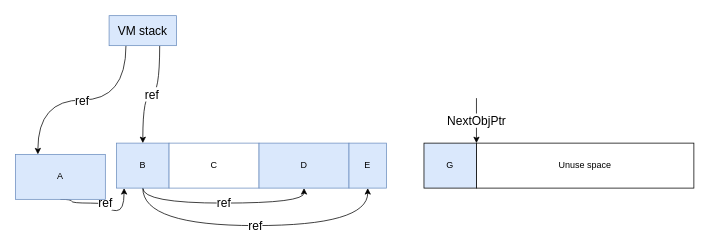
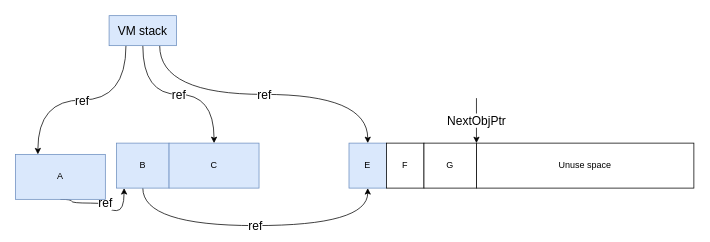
- <mxCell id="13" value="&lt;font style=&quot;font-size: 16px;&quot;&gt;ref&lt;/font&gt;" style="edgeStyle=orthogonalEdgeStyle;rounded=0;orthogonalLoop=1;jettySize=auto;html=1;exitX=0.75;exitY=1;exitDx=0;exitDy=0;curved=1;" edge="1" parent="1" source="14" target="7"><mxGeometry relative="1" as="geometry" /></mxCell>
+ <mxCell id="13" value="&lt;font style=&quot;font-size: 16px;&quot;&gt;ref&lt;/font&gt;" style="edgeStyle=orthogonalEdgeStyle;rounded=0;orthogonalLoop=1;jettySize=auto;html=1;exitX=0.75;exitY=1;exitDx=0;exitDy=0;entryX=0.5;entryY=0;entryDx=0;entryDy=0;curved=1;" edge="1" parent="1" source="14" target="15"><mxGeometry relative="1" as="geometry" /></mxCell>
+ <mxCell id="12" value="&lt;font style=&quot;font-size: 16px;&quot;&gt;ref&lt;/font&gt;" style="edgeStyle=orthogonalEdgeStyle;rounded=0;orthogonalLoop=1;jettySize=auto;html=1;exitX=0.5;exitY=1;exitDx=0;exitDy=0;entryX=0.5;entryY=0;entryDx=0;entryDy=0;curved=1;" edge="1" parent="1" source="14" target="8"><mxGeometry relative="1" as="geometry" /></mxCell>
- <mxCell id="8" value="C" style="rounded=0;whiteSpace=wrap;html=1;fillColor=#ffffff;strokeColor=#6c8ebf;" vertex="1" parent="1"><mxGeometry x="225" y="190" width="120" height="60" as="geometry" /></mxCell>
+ <mxCell id="8" value="C" style="rounded=0;whiteSpace=wrap;html=1;fillColor=#dae8fc;strokeColor=#6c8ebf;" vertex="1" parent="1"><mxGeometry x="225" y="190" width="120" height="60" as="geometry" /></mxCell>
- <mxCell id="10" value="D" style="rounded=0;whiteSpace=wrap;html=1;fillColor=#dae8fc;strokeColor=#6c8ebf;" vertex="1" parent="1"><mxGeometry x="345" y="190" width="120" height="60" as="geometry" /></mxCell>
+ <mxCell id="16" value="F" style="rounded=0;whiteSpace=wrap;html=1;" vertex="1" parent="1"><mxGeometry x="515" y="190" width="50" height="60" as="geometry" /></mxCell>
- <mxCell id="17" value="G" style="rounded=0;whiteSpace=wrap;html=1;fillColor=#dae8fc;" vertex="1" parent="1"><mxGeometry x="565" y="190" width="70" height="60" as="geometry" /></mxCell>
+ <mxCell id="17" value="G" style="rounded=0;whiteSpace=wrap;html=1;" vertex="1" parent="1"><mxGeometry x="565" y="190" width="70" height="60" as="geometry" /></mxCell>
- <mxCell id="5" value="&lt;font style=&quot;font-size: 16px;&quot;&gt;ref&lt;/font&gt;" style="edgeStyle=orthogonalEdgeStyle;rounded=0;orthogonalLoop=1;jettySize=auto;html=1;exitX=0.5;exitY=1;exitDx=0;exitDy=0;entryX=0.5;entryY=1;entryDx=0;entryDy=0;curved=1;" edge="1" parent="1" source="7" target="10"><mxGeometry relative="1" as="geometry" /></mxCell>
